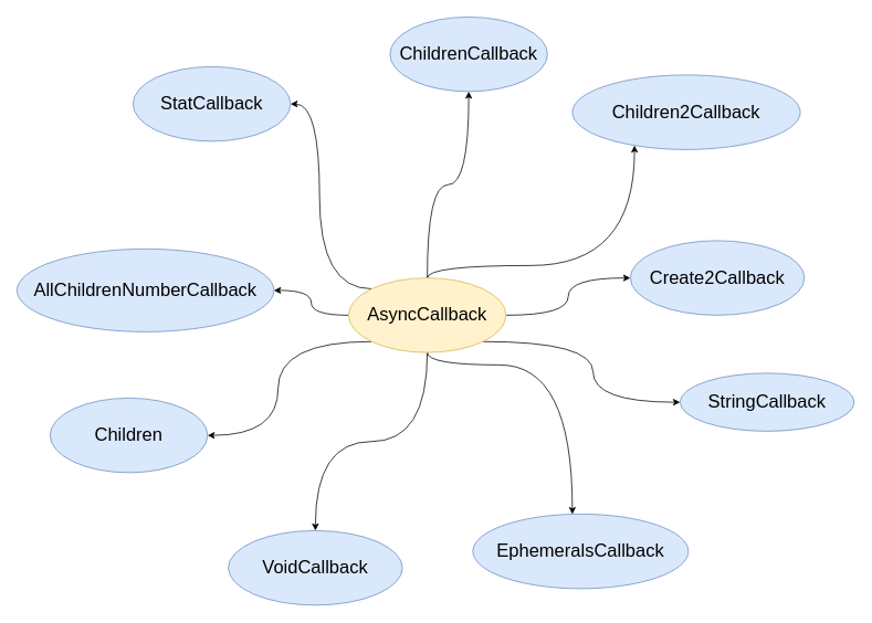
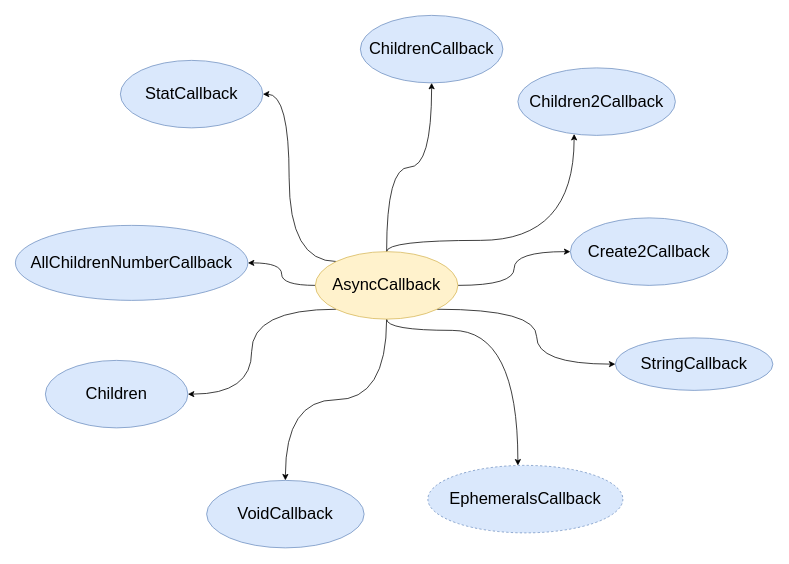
- <mxCell id="16" value="&lt;font style=&quot;font-size: 22px&quot;&gt;ChildrenCallback&lt;/font&gt;" style="ellipse;whiteSpace=wrap;html=1;fillColor=#dae8fc;strokeColor=#6c8ebf;" vertex="1" parent="1"><mxGeometry x="470" y="20" width="190" height="90" as="geometry" /></mxCell>
+ <mxCell id="16" value="&lt;font style=&quot;font-size: 22px&quot;&gt;ChildrenCallback&lt;/font&gt;" style="ellipse;whiteSpace=wrap;html=1;fillColor=#dae8fc;strokeColor=#6c8ebf;" vertex="1" parent="1"><mxGeometry x="480" y="20" width="190" height="90" as="geometry" /></mxCell>
- <mxCell id="14" value="&lt;font style=&quot;font-size: 22px&quot;&gt;Children2Callback&lt;/font&gt;" style="ellipse;whiteSpace=wrap;html=1;fillColor=#dae8fc;strokeColor=#6c8ebf;" vertex="1" parent="1"><mxGeometry x="690" y="90" width="275" height="90" as="geometry" /></mxCell>
+ <mxCell id="14" value="&lt;font style=&quot;font-size: 22px&quot;&gt;Children2Callback&lt;/font&gt;" style="ellipse;whiteSpace=wrap;html=1;fillColor=#dae8fc;strokeColor=#6c8ebf;" vertex="1" parent="1"><mxGeometry x="690" y="90" width="210" height="90" as="geometry" /></mxCell>
- <mxCell id="20" value="&lt;font style=&quot;font-size: 22px&quot;&gt;EphemeralsCallback&lt;/font&gt;" style="ellipse;whiteSpace=wrap;html=1;fillColor=#dae8fc;strokeColor=#6c8ebf;" vertex="1" parent="1"><mxGeometry x="570" y="620" width="260" height="90" as="geometry" /></mxCell>
+ <mxCell id="20" value="&lt;font style=&quot;font-size: 22px&quot;&gt;EphemeralsCallback&lt;/font&gt;" style="ellipse;whiteSpace=wrap;html=1;fillColor=#dae8fc;strokeColor=#6c8ebf;dashed=1;" vertex="1" parent="1"><mxGeometry x="570" y="620" width="260" height="90" as="geometry" /></mxCell>
